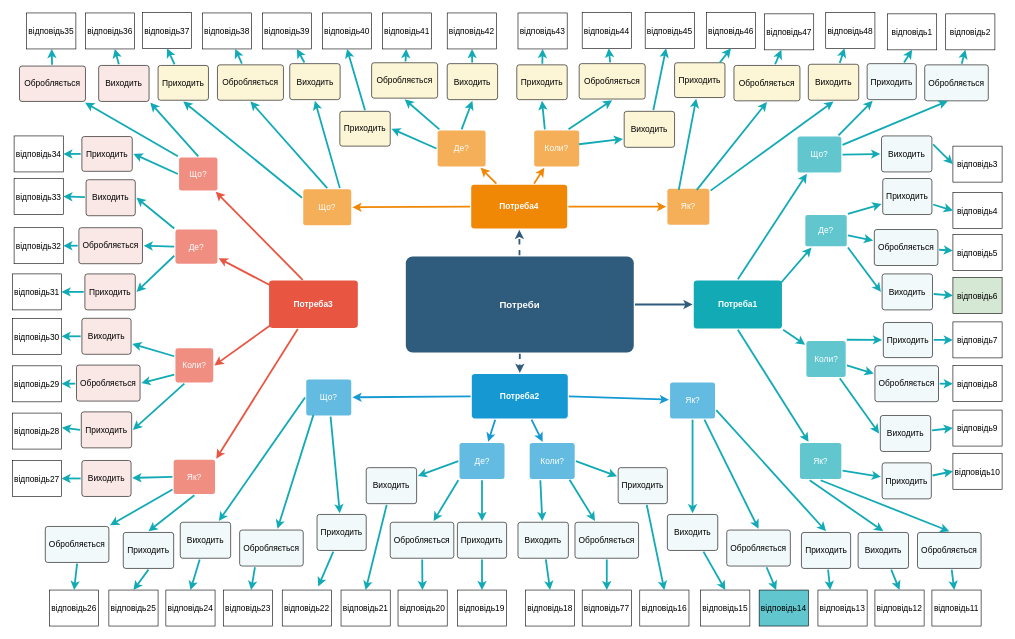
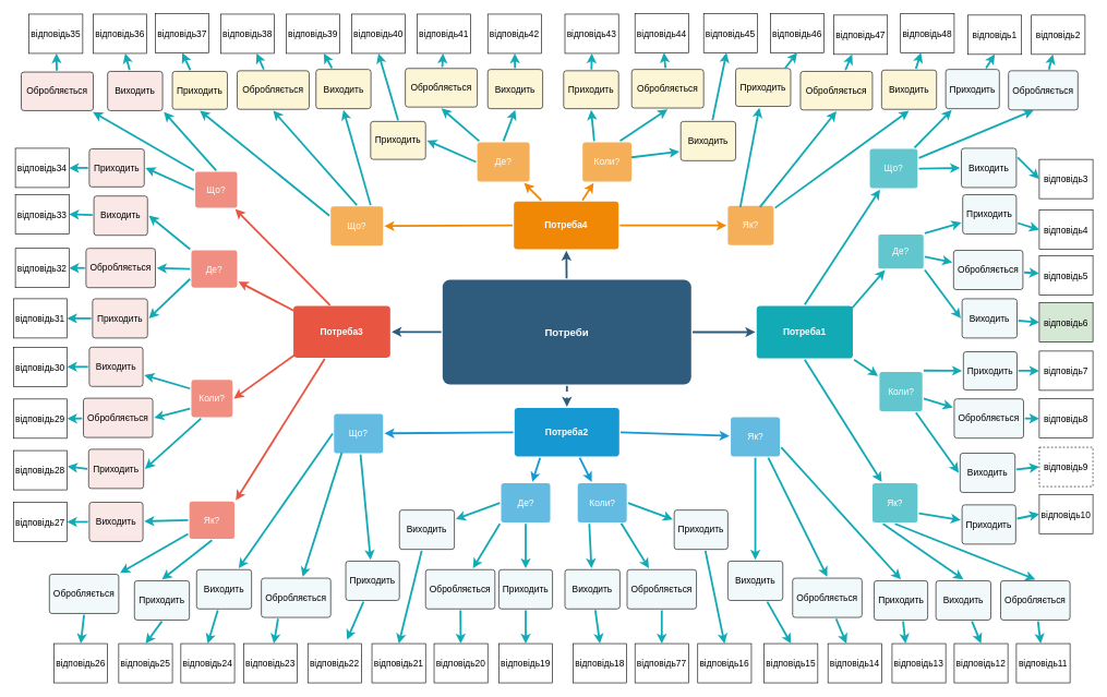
- <mxCell id="2" value="" style="edgeStyle=none;rounded=0;jumpStyle=none;html=1;shadow=0;labelBackgroundColor=none;startArrow=none;startFill=0;endArrow=classic;endFill=1;jettySize=auto;orthogonalLoop=1;strokeColor=#2F5B7C;strokeWidth=3;fontFamily=Helvetica;fontSize=16;fontColor=#23445D;spacing=5;dashed=1;" parent="1" source="6" target="9" edge="1"><mxGeometry relative="1" as="geometry" /></mxCell>
+ <mxCell id="2" value="" style="edgeStyle=none;rounded=0;jumpStyle=none;html=1;shadow=0;labelBackgroundColor=none;startArrow=none;startFill=0;endArrow=classic;endFill=1;jettySize=auto;orthogonalLoop=1;strokeColor=#2F5B7C;strokeWidth=3;fontFamily=Helvetica;fontSize=16;fontColor=#23445D;spacing=5;" parent="1" source="6" target="9" edge="1"><mxGeometry relative="1" as="geometry" /></mxCell>
+ <mxCell id="5" value="" style="edgeStyle=none;rounded=0;jumpStyle=none;html=1;shadow=0;labelBackgroundColor=none;startArrow=none;startFill=0;endArrow=classic;endFill=1;jettySize=auto;orthogonalLoop=1;strokeColor=#2F5B7C;strokeWidth=3;fontFamily=Helvetica;fontSize=16;fontColor=#23445D;spacing=5;" parent="1" source="6" target="7" edge="1"><mxGeometry relative="1" as="geometry" /></mxCell>
- <mxCell id="76" value="відповідь9" style="fontFamily=Helvetica;fontSize=14;" parent="1" vertex="1"><mxGeometry x="1588" y="683" width="82" height="60" as="geometry" /></mxCell>
+ <mxCell id="76" value="відповідь9" style="fontFamily=Helvetica;fontSize=14;dashed=1;" parent="1" vertex="1"><mxGeometry x="1588" y="683" width="82" height="60" as="geometry" /></mxCell>
- <mxCell id="146" value="відповідь14" style="fontFamily=Helvetica;fontSize=14;fillColor=#61c6ce;" parent="1" vertex="1"><mxGeometry x="1265" y="983" width="82" height="60" as="geometry" /></mxCell>
+ <mxCell id="146" value="відповідь14" style="fontFamily=Helvetica;fontSize=14;" parent="1" vertex="1"><mxGeometry x="1265" y="983" width="82" height="60" as="geometry" /></mxCell>
